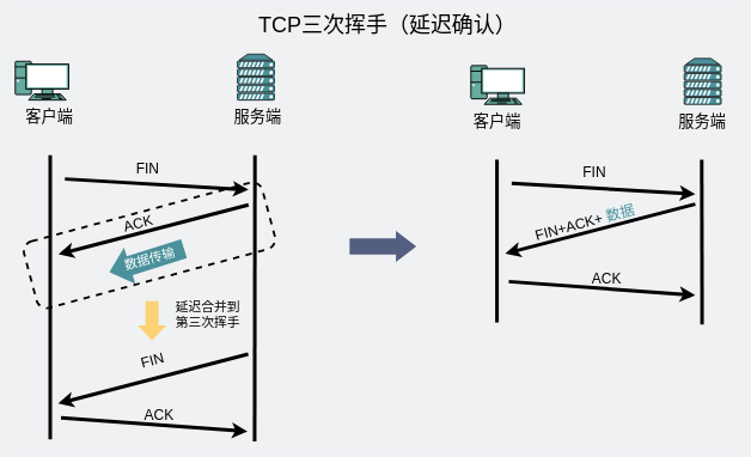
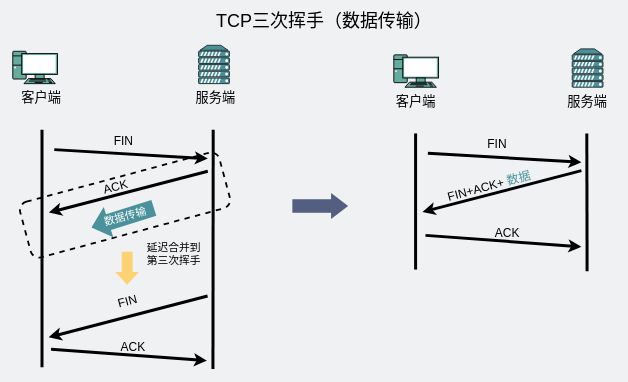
- <mxCell id="8" value="&lt;font style=&quot;font-size: 30px&quot;&gt;TCP三次挥手（延迟确认）&lt;/font&gt;" style="text;html=1;strokeColor=none;fillColor=none;align=center;verticalAlign=middle;whiteSpace=wrap;rounded=0;" parent="1" vertex="1"><mxGeometry x="342" y="20" width="395" height="28" as="geometry" /></mxCell>
+ <mxCell id="8" value="&lt;font style=&quot;font-size: 30px&quot;&gt;TCP三次挥手（数据传输）&lt;/font&gt;" style="text;html=1;strokeColor=none;fillColor=none;align=center;verticalAlign=middle;whiteSpace=wrap;rounded=0;" parent="1" vertex="1"><mxGeometry x="342" y="20" width="395" height="28" as="geometry" /></mxCell>
- <mxCell id="34" value="&lt;font style=&quot;font-size: 18px&quot;&gt;延迟合并到第三次挥手&lt;/font&gt;" style="text;html=1;strokeColor=none;fillColor=none;align=center;verticalAlign=middle;whiteSpace=wrap;rounded=0;" vertex="1" parent="1"><mxGeometry x="236" y="429" width="106" height="20" as="geometry" /></mxCell>
+ <mxCell id="34" value="&lt;font style=&quot;font-size: 18px&quot;&gt;延迟合并到第三次挥手&lt;/font&gt;" style="text;html=1;strokeColor=none;fillColor=none;align=center;verticalAlign=middle;whiteSpace=wrap;rounded=0;" vertex="1" parent="1"><mxGeometry x="236" y="414" width="106" height="20" as="geometry" /></mxCell>
